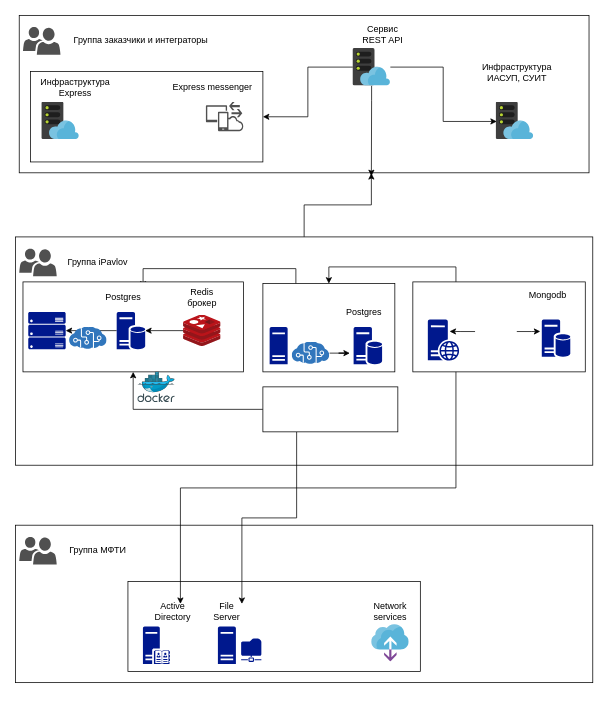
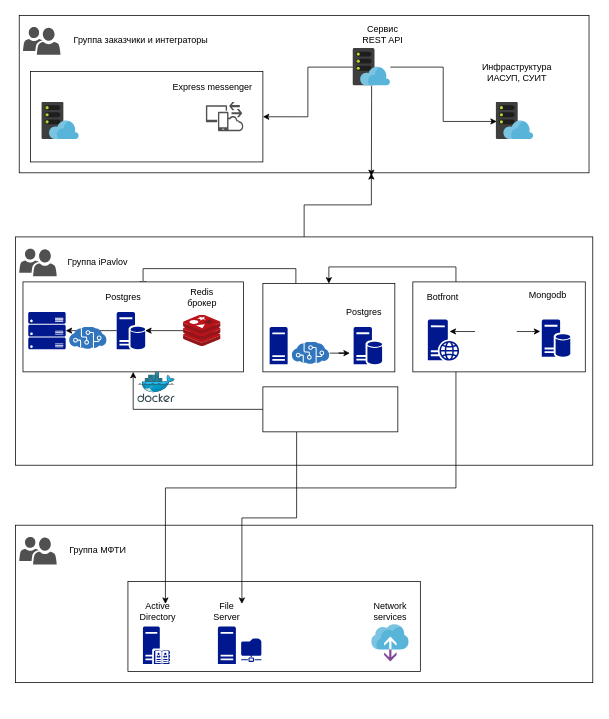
- <mxCell id="27" value="&lt;div&gt;Инфраструктура &lt;br&gt;&lt;/div&gt;&lt;div&gt;Express&lt;/div&gt;" style="text;html=1;strokeColor=none;fillColor=none;align=center;verticalAlign=middle;whiteSpace=wrap;rounded=0;" parent="1" vertex="1"><mxGeometry x="45" y="105.5" width="110" height="20" as="geometry" /></mxCell>
+ <mxCell id="41" value="Botfront" style="text;html=1;strokeColor=none;fillColor=none;align=center;verticalAlign=middle;whiteSpace=wrap;rounded=0;" parent="1" vertex="1"><mxGeometry x="570" y="385.5" width="40" height="20" as="geometry" /></mxCell>
- <mxCell id="46" value="Active Directory" style="text;html=1;strokeColor=none;fillColor=none;align=center;verticalAlign=middle;whiteSpace=wrap;rounded=0;" parent="1" vertex="1"><mxGeometry x="210" y="805" width="40" height="20" as="geometry" /></mxCell>
+ <mxCell id="46" value="Active Directory" style="text;html=1;strokeColor=none;fillColor=none;align=center;verticalAlign=middle;whiteSpace=wrap;rounded=0;" parent="1" vertex="1"><mxGeometry x="190" y="805" width="40" height="20" as="geometry" /></mxCell>
